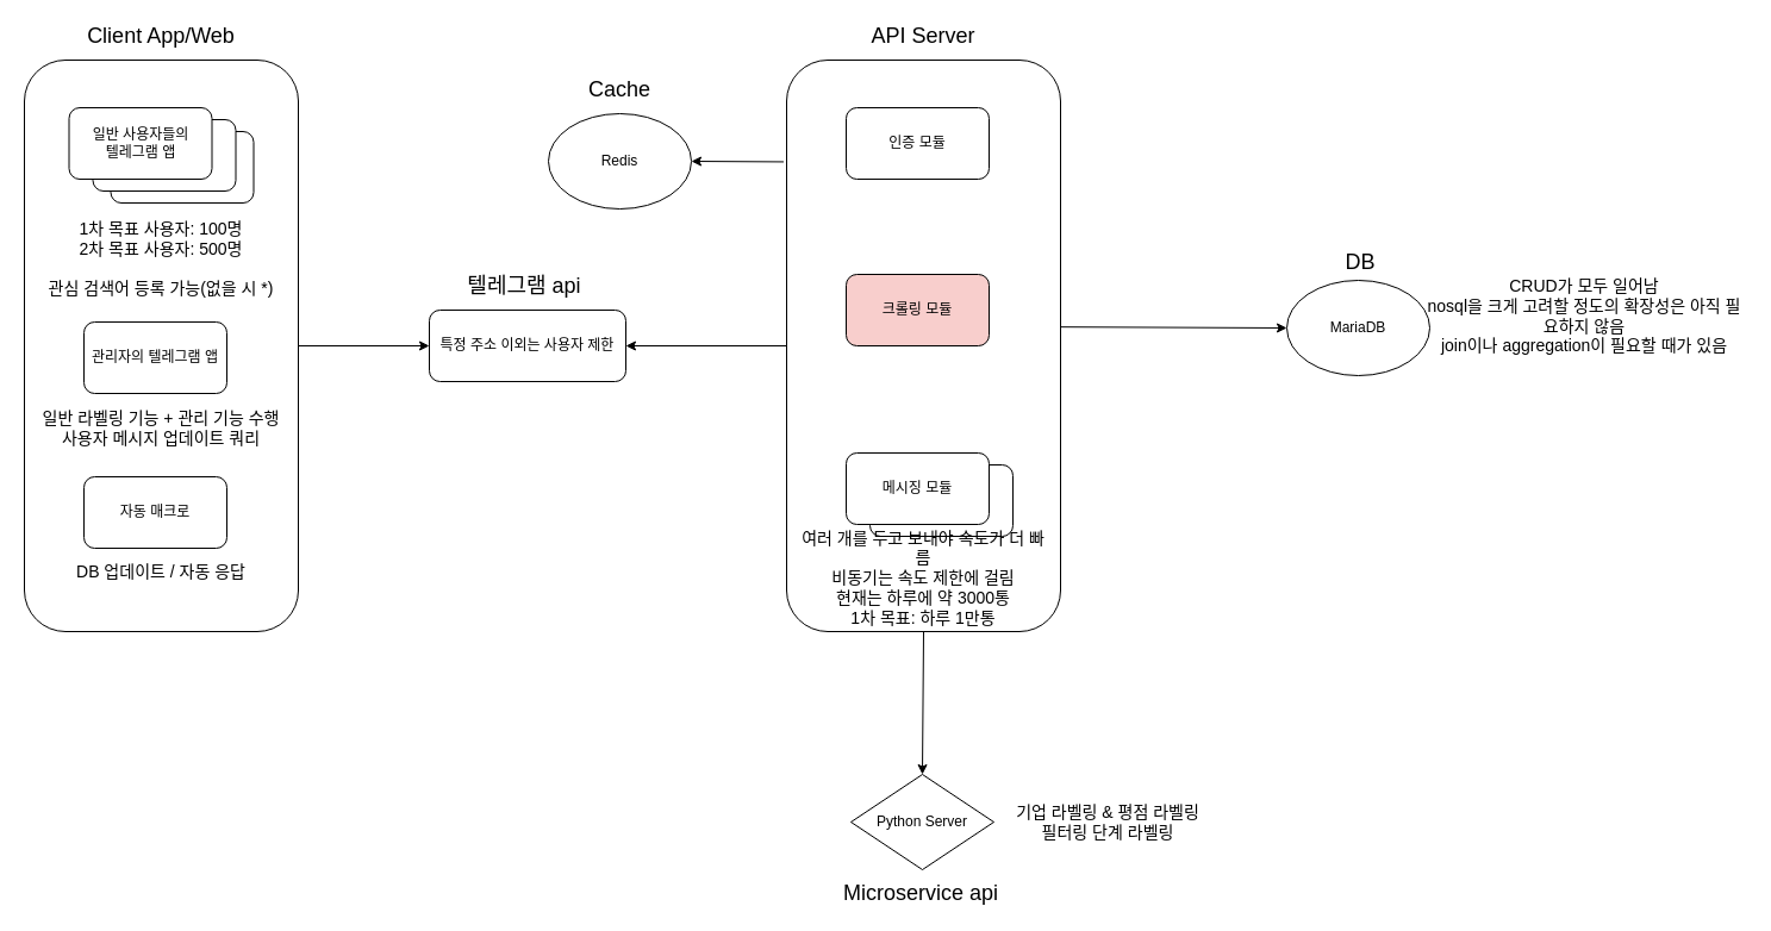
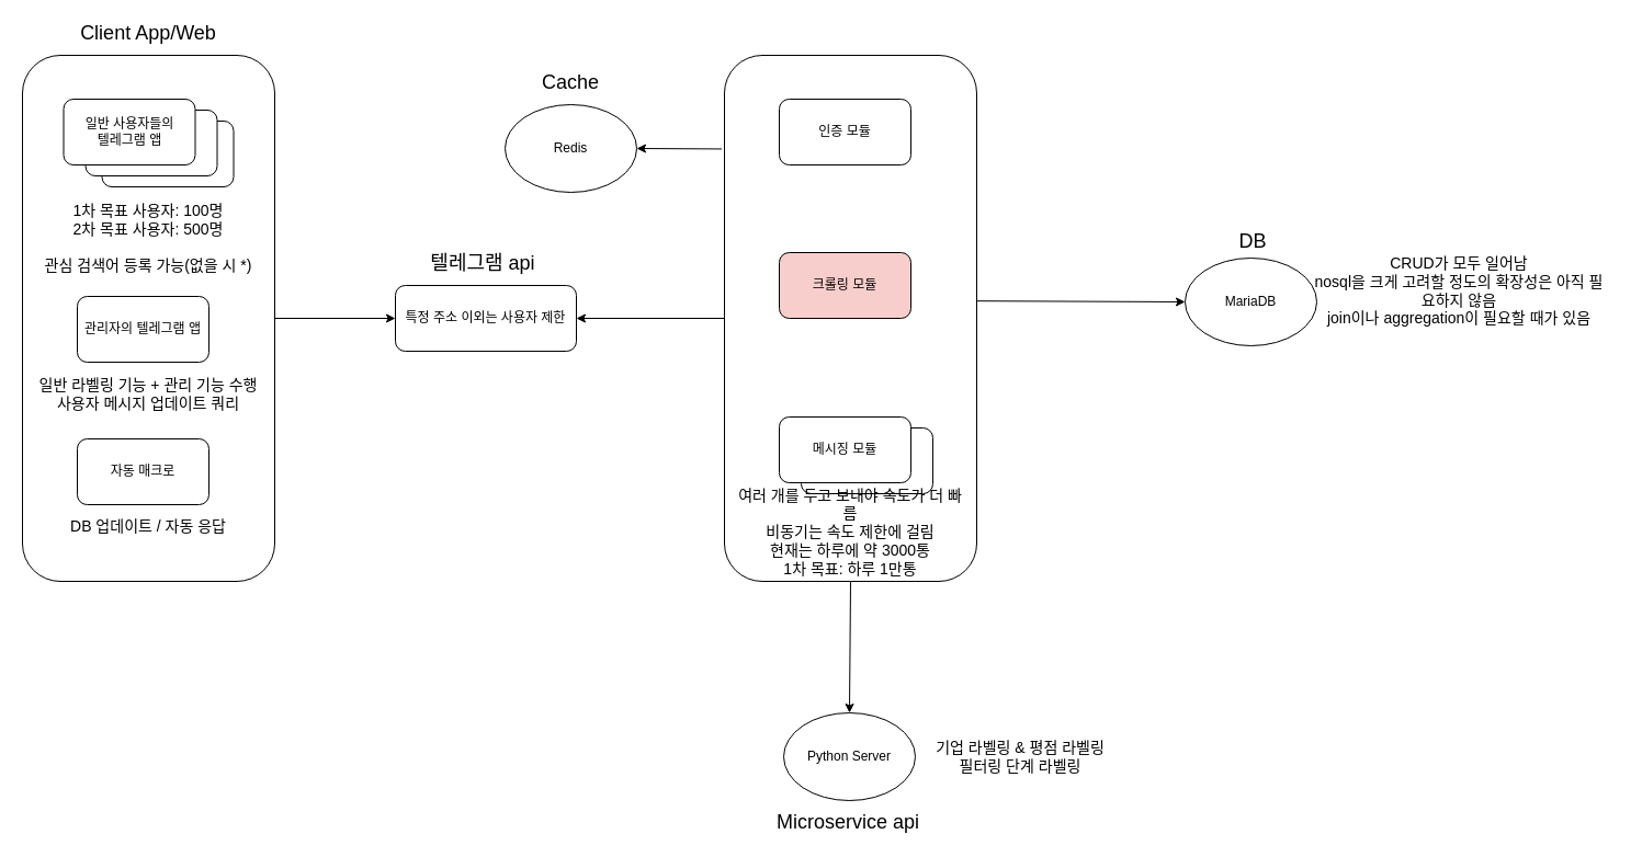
- <mxCell id="4" value="&lt;font style=&quot;font-size: 18px&quot;&gt;API Server&lt;/font&gt;" style="text;html=1;strokeColor=none;fillColor=none;align=center;verticalAlign=middle;whiteSpace=wrap;rounded=0;" parent="1" vertex="1"><mxGeometry x="660" y="20" width="230" height="20" as="geometry" /></mxCell>
- <mxCell id="27" value="Python Server" style="rhombus;whiteSpace=wrap;html=1;" parent="1" vertex="1"><mxGeometry x="714" y="650" width="120" height="80" as="geometry" /></mxCell>
+ <mxCell id="27" value="Python Server" style="ellipse;whiteSpace=wrap;html=1;" parent="1" vertex="1"><mxGeometry x="714" y="650" width="120" height="80" as="geometry" /></mxCell>
